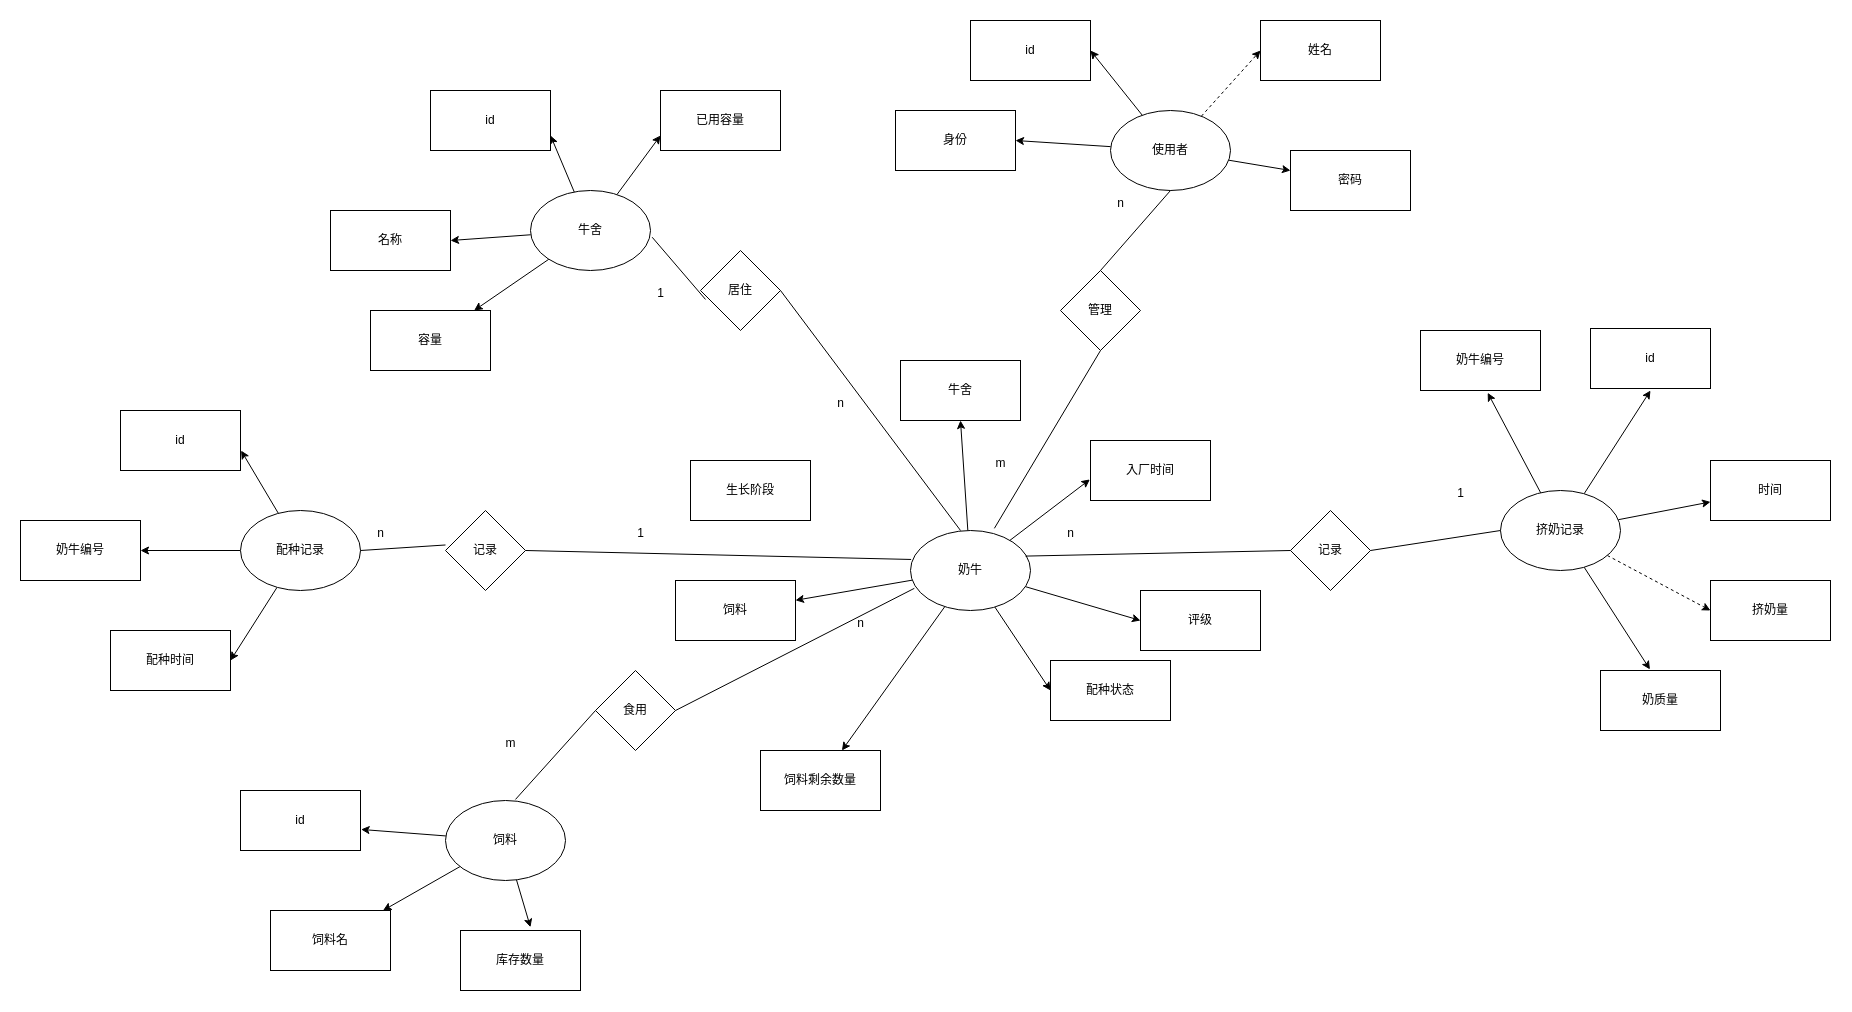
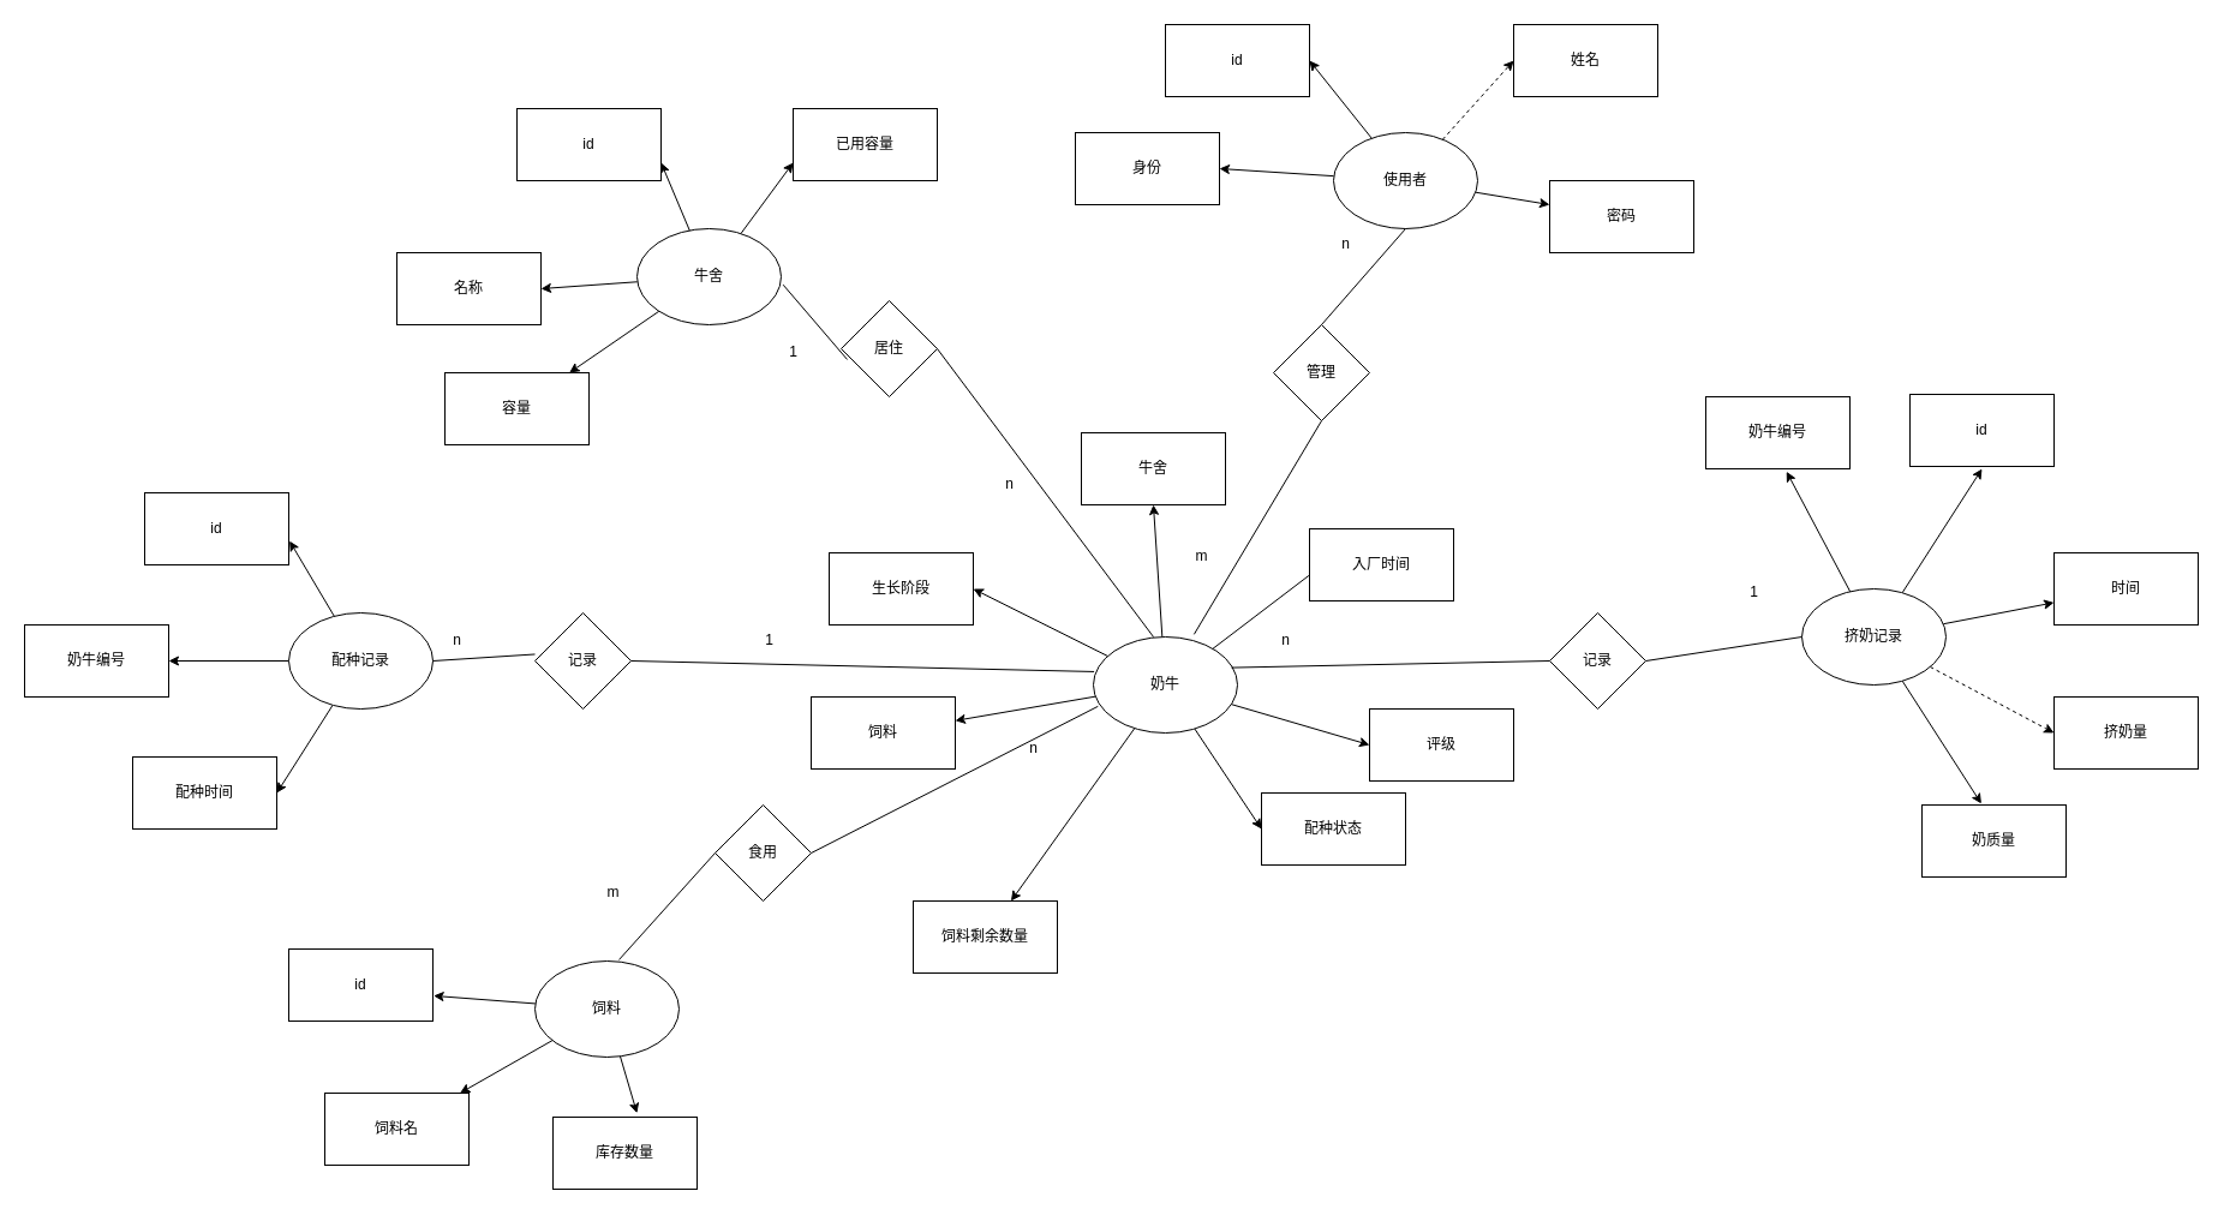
- <mxCell id="16" style="rounded=0;orthogonalLoop=1;jettySize=auto;html=1;entryX=-0.005;entryY=0.649;entryDx=0;entryDy=0;entryPerimeter=0;" edge="1" parent="1" source="8" target="13"><mxGeometry relative="1" as="geometry" /></mxCell>
+ <mxCell id="16" style="rounded=0;orthogonalLoop=1;jettySize=auto;html=1;entryX=-0.005;entryY=0.649;entryDx=0;entryDy=0;entryPerimeter=0;endArrow=none;" edge="1" parent="1" source="8" target="13"><mxGeometry relative="1" as="geometry" /></mxCell>
+ <mxCell id="3" style="rounded=0;orthogonalLoop=1;jettySize=auto;html=1;entryX=1;entryY=0.5;entryDx=0;entryDy=0;" edge="1" parent="1" source="8" target="9"><mxGeometry relative="1" as="geometry" /></mxCell>
